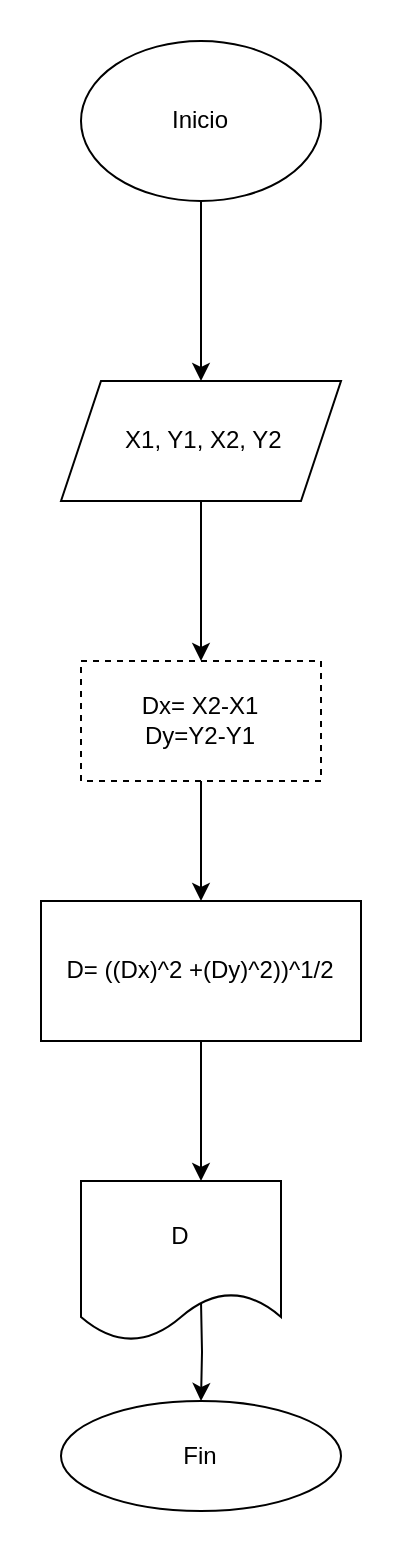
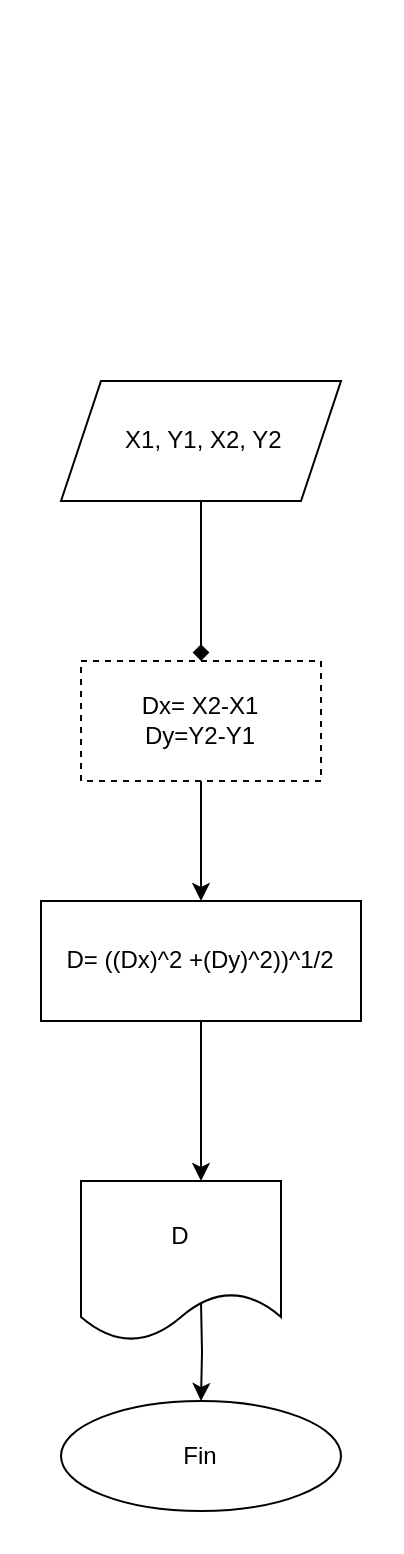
- <mxCell id="3" value="Inicio" style="ellipse;whiteSpace=wrap;html=1;" parent="1" vertex="1"><mxGeometry x="40" y="20" width="120" height="80" as="geometry" /></mxCell>
- <mxCell id="2" value="" style="edgeStyle=orthogonalEdgeStyle;rounded=0;orthogonalLoop=1;jettySize=auto;html=1;" parent="1" source="3" target="5" edge="1"><mxGeometry relative="1" as="geometry" /></mxCell>
- <mxCell id="4" value="" style="edgeStyle=orthogonalEdgeStyle;rounded=0;orthogonalLoop=1;jettySize=auto;html=1;" parent="1" source="5" target="7" edge="1"><mxGeometry relative="1" as="geometry" /></mxCell>
+ <mxCell id="4" value="" style="edgeStyle=orthogonalEdgeStyle;rounded=0;orthogonalLoop=1;jettySize=auto;html=1;endArrow=diamond;" parent="1" source="5" target="7" edge="1"><mxGeometry relative="1" as="geometry" /></mxCell>
- <mxCell id="9" value="D= ((Dx)^2 +(Dy)^2))^1/2" style="whiteSpace=wrap;html=1;" parent="1" vertex="1"><mxGeometry x="20" y="450" width="160" height="70" as="geometry" /></mxCell>
+ <mxCell id="9" value="D= ((Dx)^2 +(Dy)^2))^1/2" style="whiteSpace=wrap;html=1;" parent="1" vertex="1"><mxGeometry x="20" y="450" width="160" height="60" as="geometry" /></mxCell>
